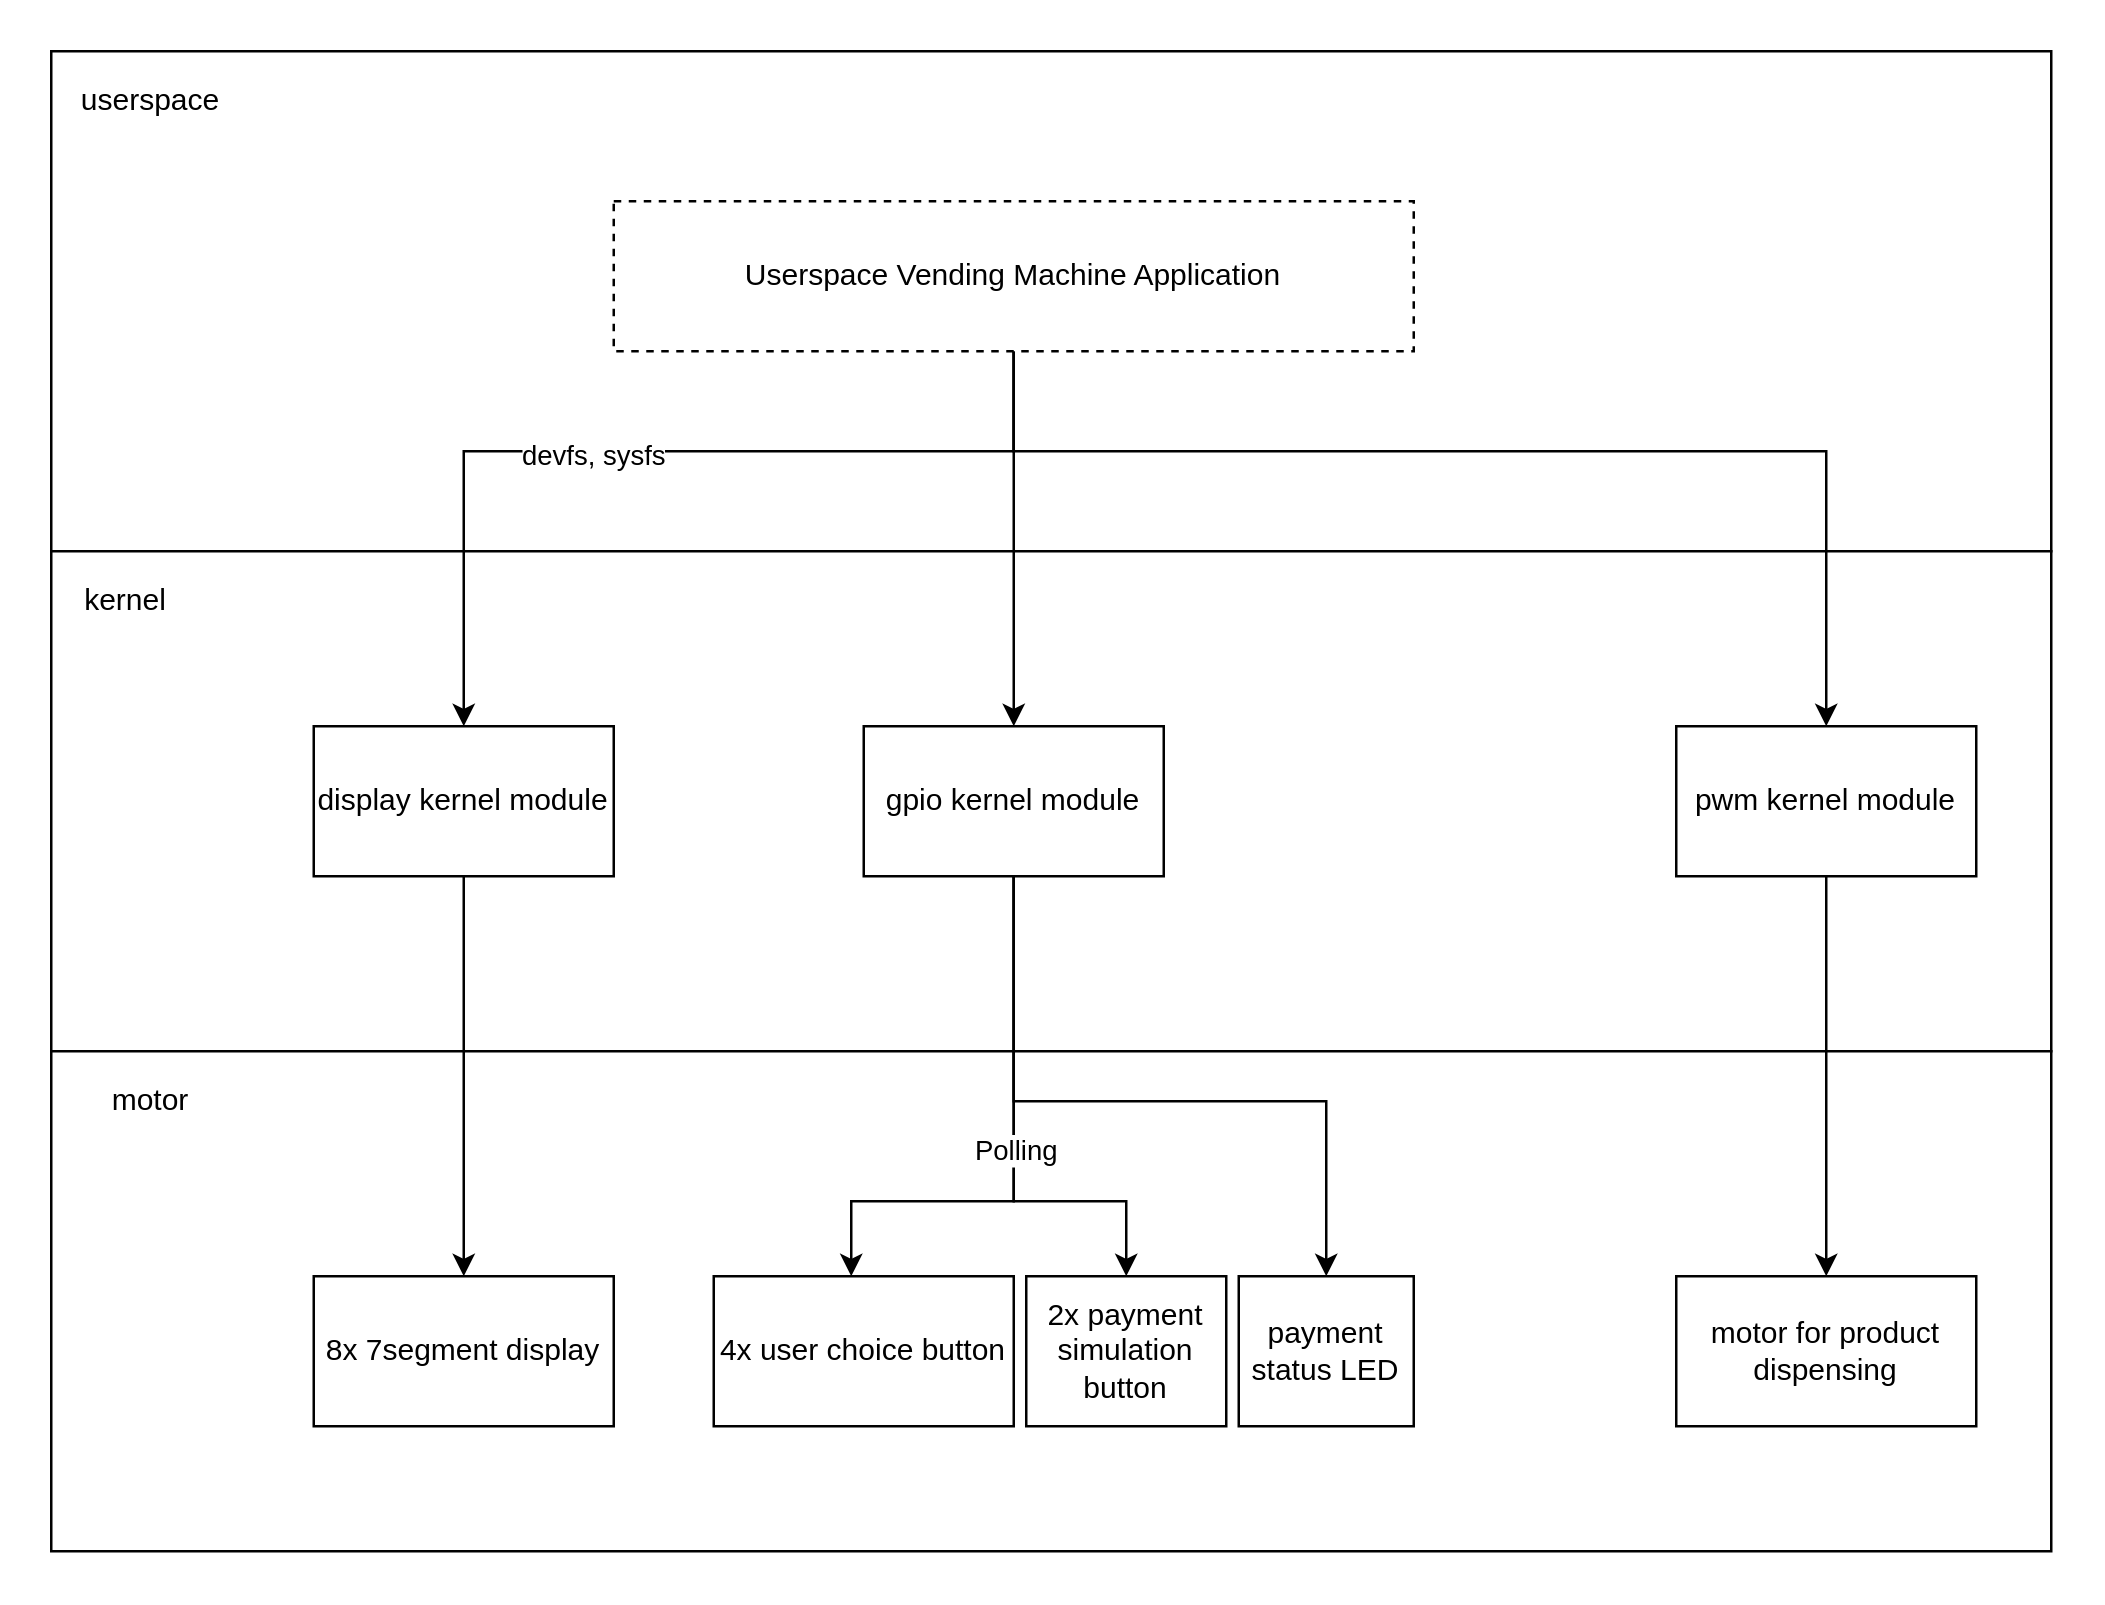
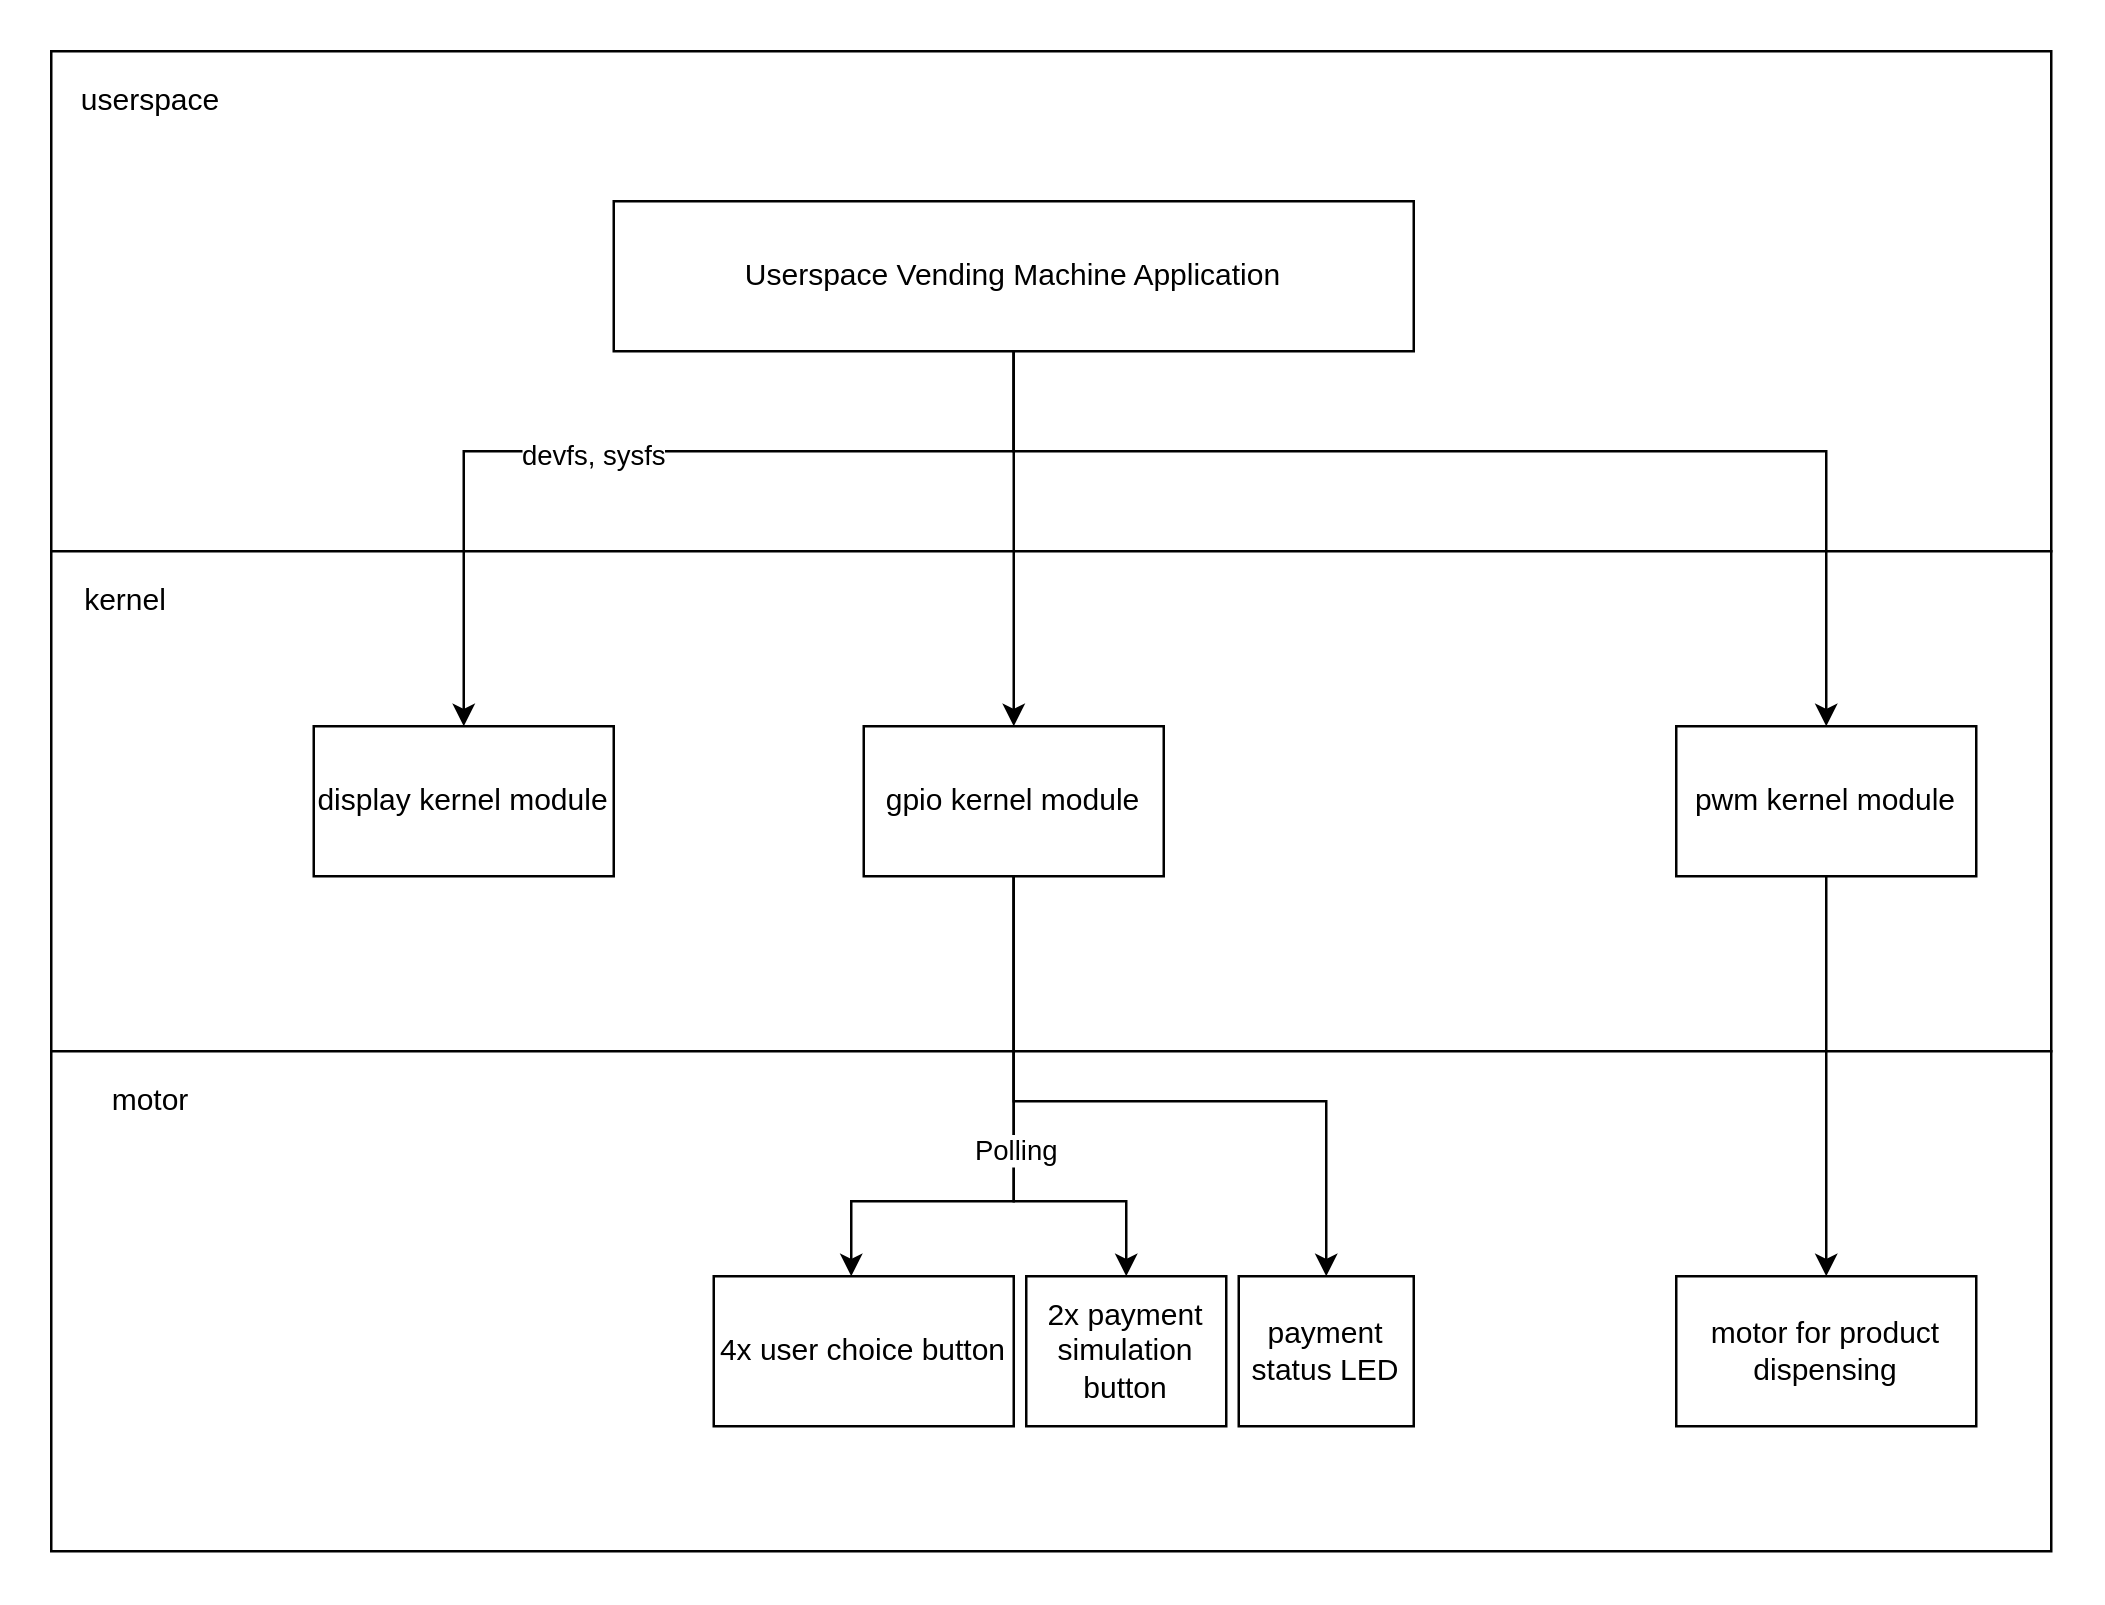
- <mxCell id="25" value="Userspace Vending Machine Application" style="rounded=0;whiteSpace=wrap;html=1;dashed=1;" parent="1" vertex="1"><mxGeometry x="245" y="80" width="320" height="60" as="geometry" /></mxCell>
+ <mxCell id="25" value="Userspace Vending Machine Application" style="rounded=0;whiteSpace=wrap;html=1;" parent="1" vertex="1"><mxGeometry x="245" y="80" width="320" height="60" as="geometry" /></mxCell>
- <mxCell id="19" style="edgeStyle=orthogonalEdgeStyle;rounded=0;orthogonalLoop=1;jettySize=auto;html=1;" parent="1" source="20" target="8" edge="1"><mxGeometry relative="1" as="geometry" /></mxCell>
- <mxCell id="8" value="8x 7segment display" style="rounded=0;whiteSpace=wrap;html=1;" parent="1" vertex="1"><mxGeometry x="125" y="510" width="120" height="60" as="geometry" /></mxCell>
